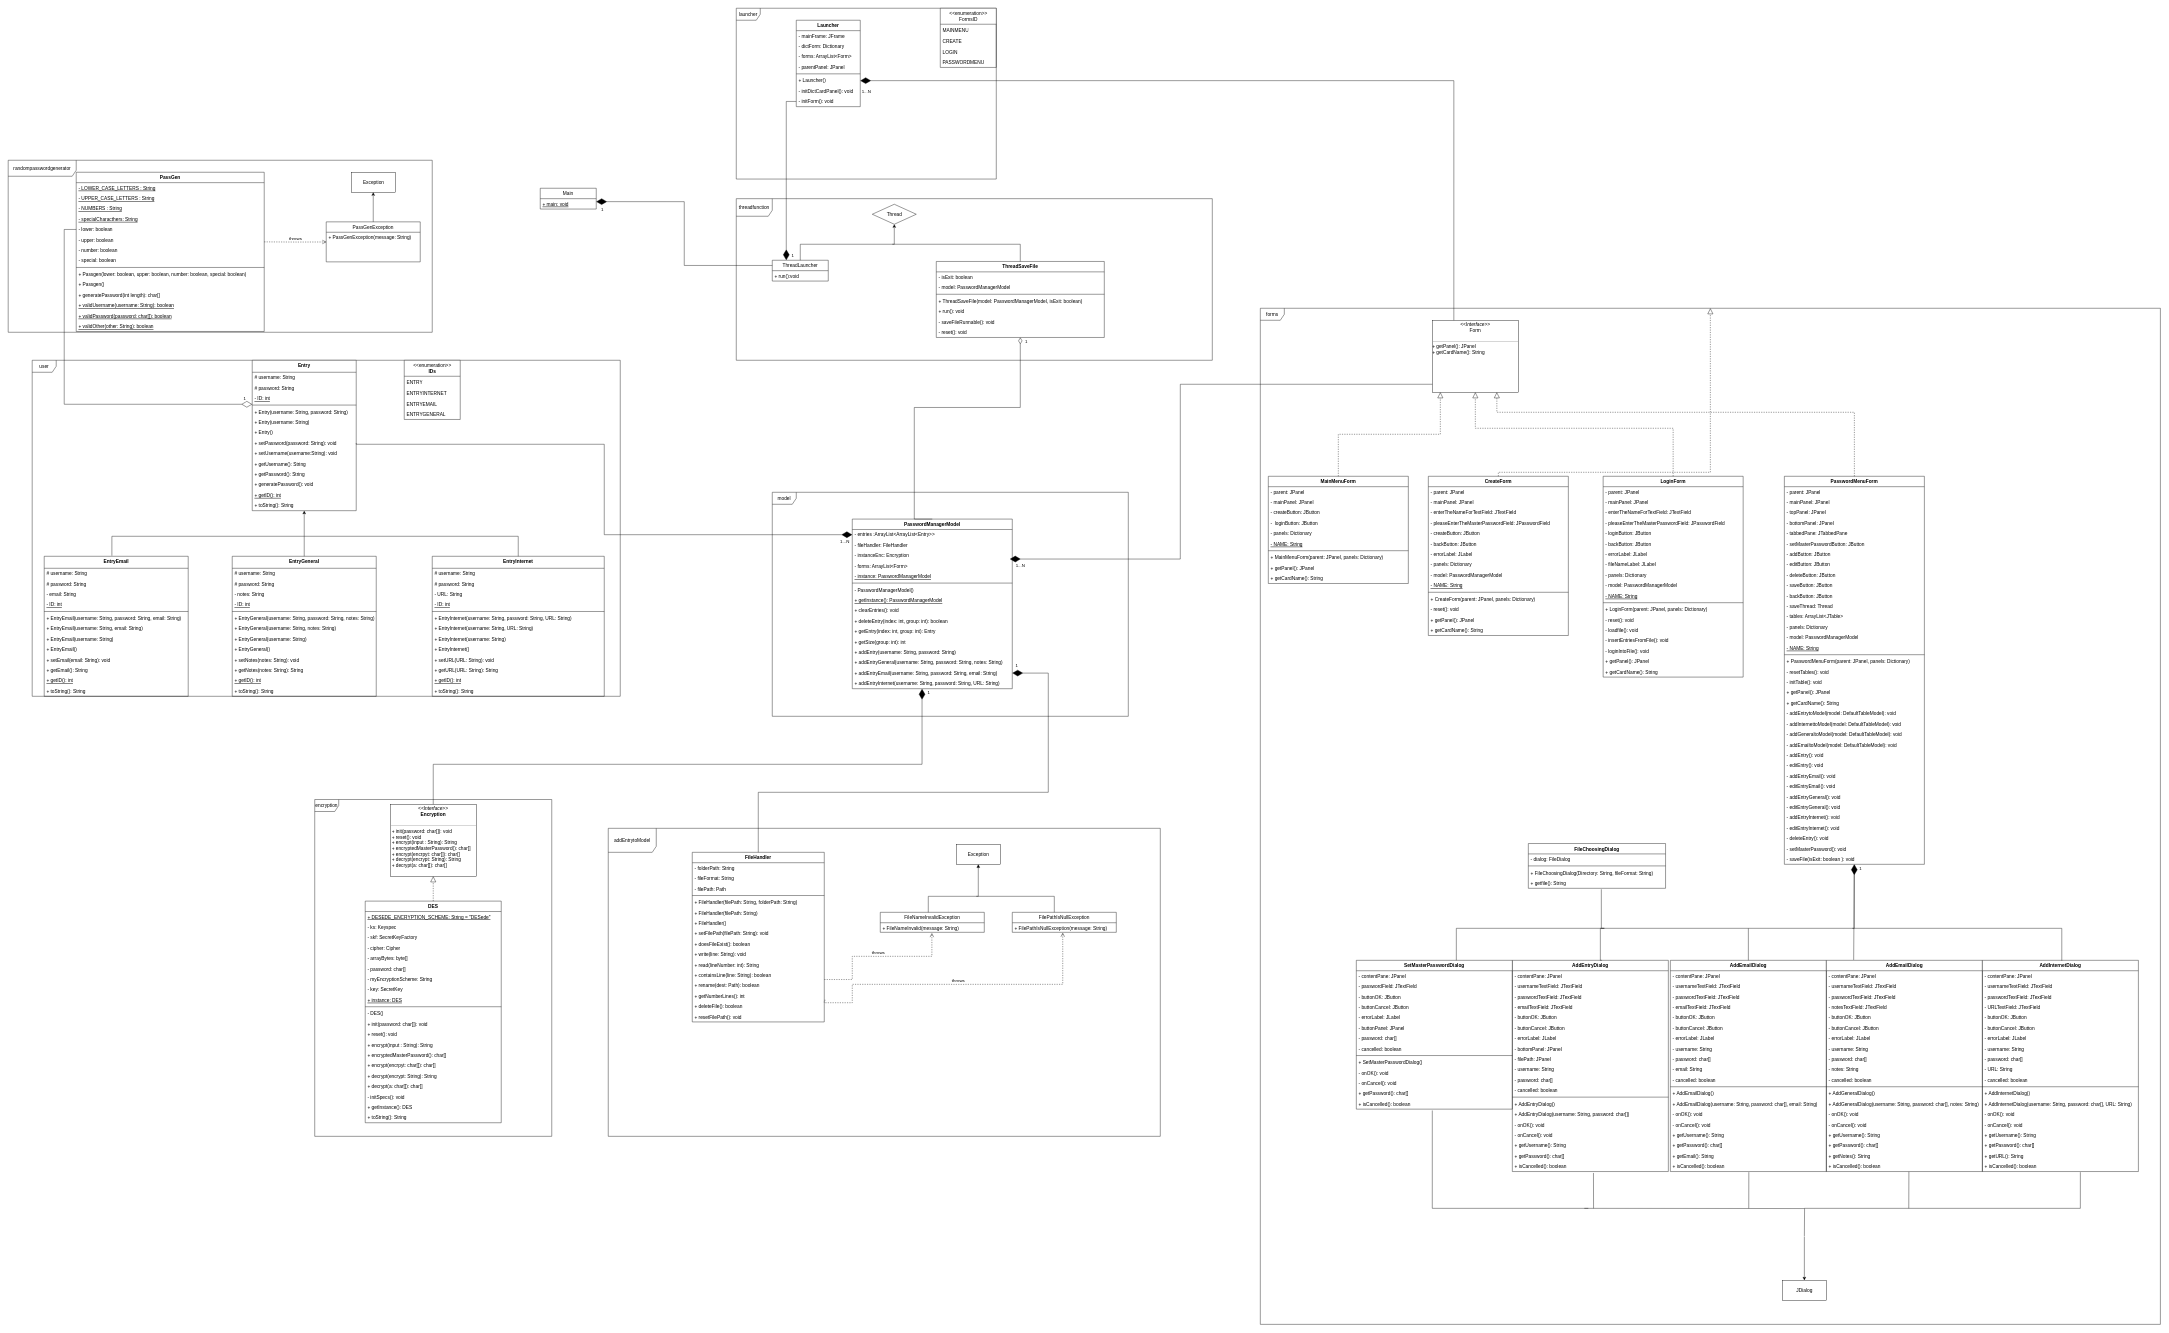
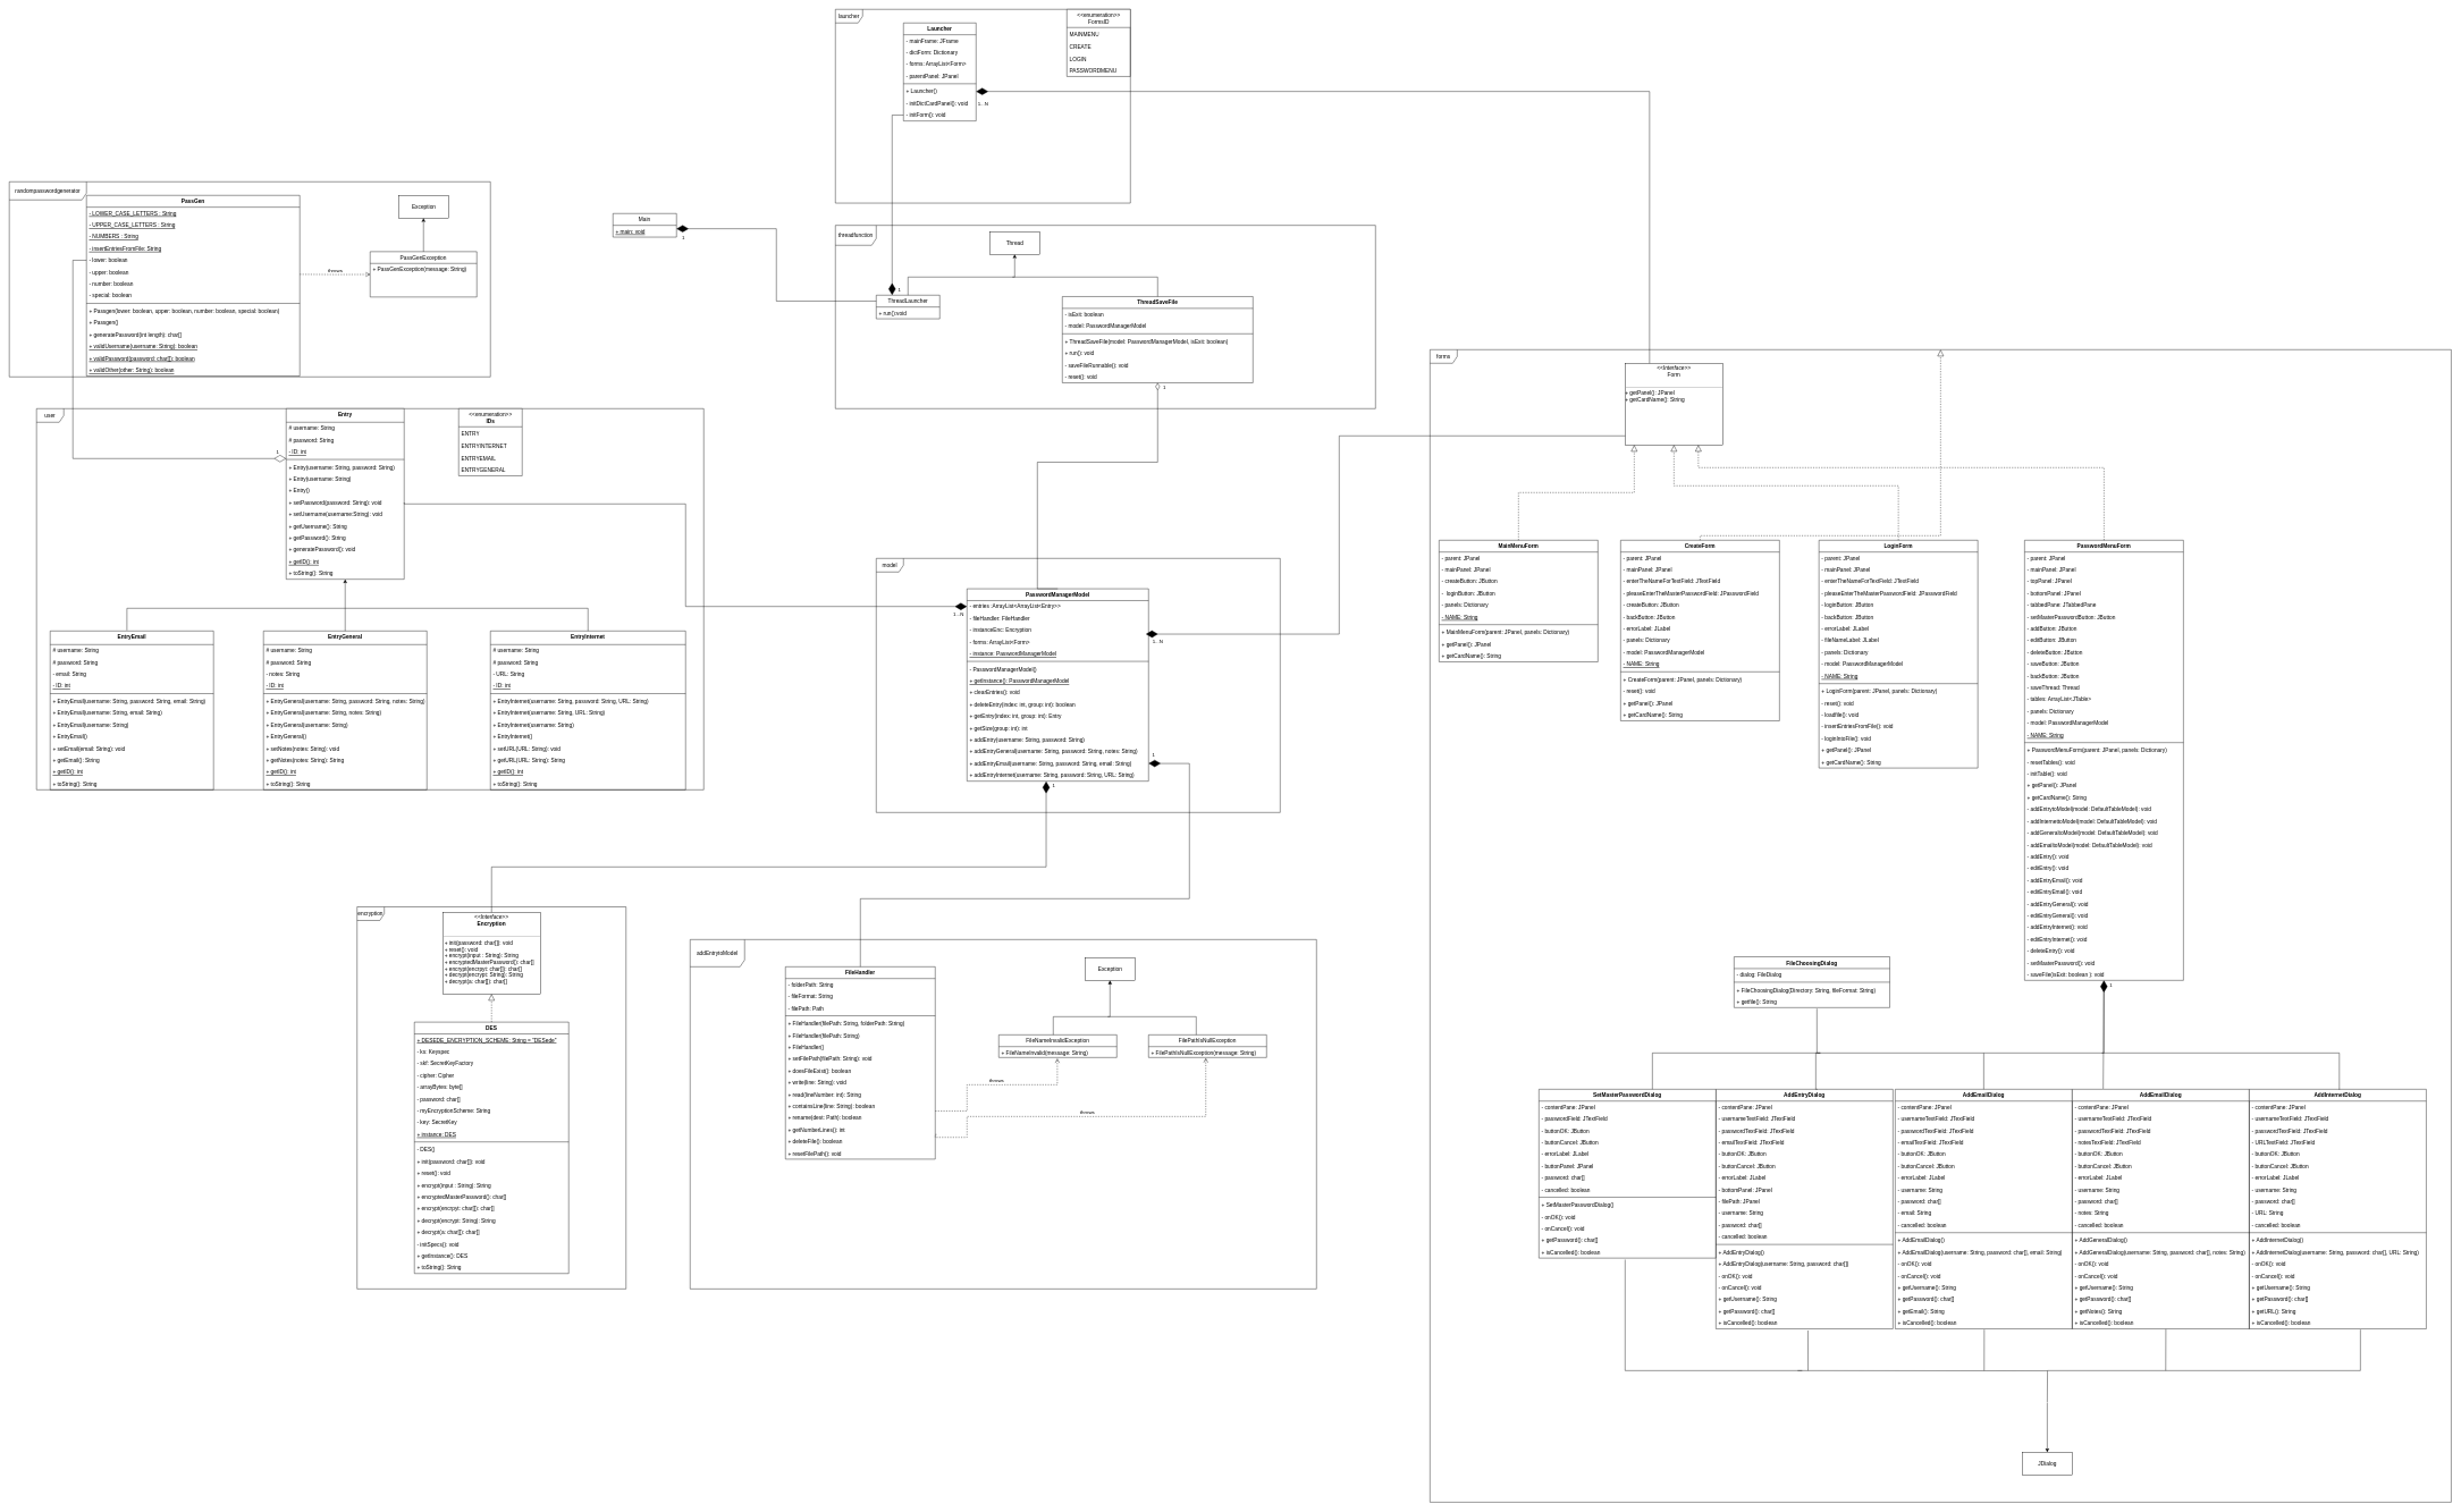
- <mxCell id="67" value="Thread" style="rhombus;html=1;" parent="1" vertex="1"><mxGeometry x="2180" y="510" width="110" height="50" as="geometry" /></mxCell>
+ <mxCell id="67" value="Thread" style="html=1;" parent="1" vertex="1"><mxGeometry x="2180" y="510" width="110" height="50" as="geometry" /></mxCell>
- <mxCell id="164" value="- specialCharacthers: String" style="text;strokeColor=none;fillColor=none;align=left;verticalAlign=top;spacingLeft=4;spacingRight=4;overflow=hidden;rotatable=0;points=[[0,0.5],[1,0.5]];portConstraint=eastwest;fontStyle=4" parent="160" vertex="1"><mxGeometry y="104" width="470" height="26" as="geometry" /></mxCell>
+ <mxCell id="164" value="- insertEntriesFromFile: String" style="text;strokeColor=none;fillColor=none;align=left;verticalAlign=top;spacingLeft=4;spacingRight=4;overflow=hidden;rotatable=0;points=[[0,0.5],[1,0.5]];portConstraint=eastwest;fontStyle=4" parent="160" vertex="1"><mxGeometry y="104" width="470" height="26" as="geometry" /></mxCell>
